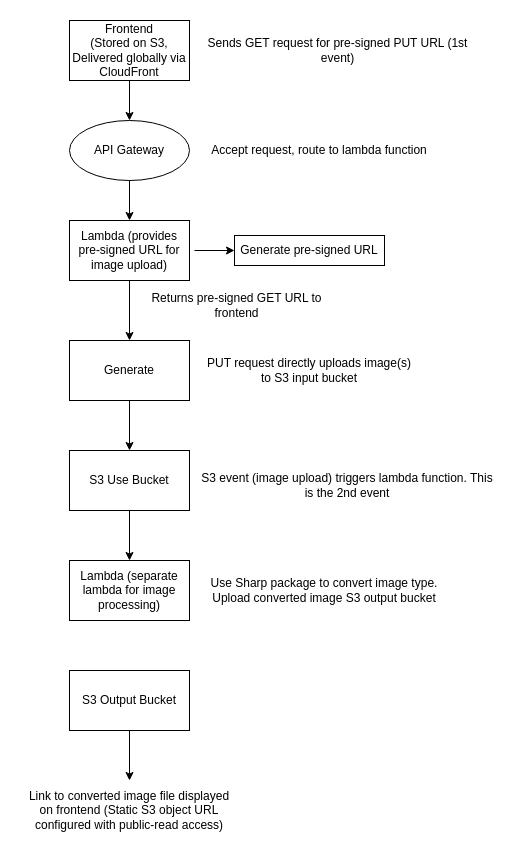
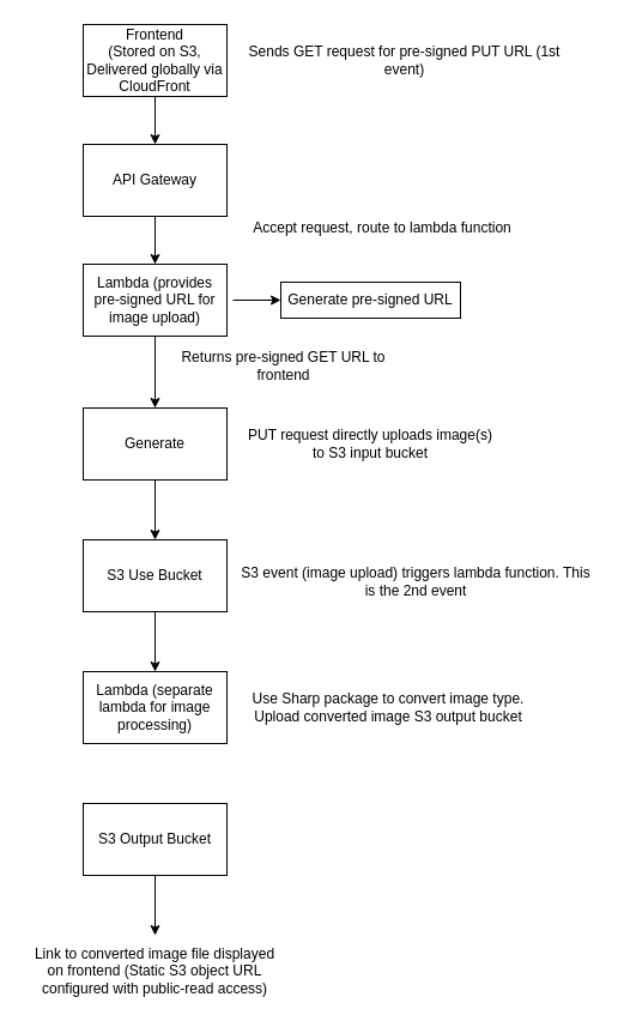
- <mxCell id="3" value="API Gateway" style="ellipse;whiteSpace=wrap;html=1;" parent="1" vertex="1"><mxGeometry x="69" y="120" width="120" height="60" as="geometry" /></mxCell>
+ <mxCell id="3" value="API Gateway" style="rounded=0;whiteSpace=wrap;html=1;" parent="1" vertex="1"><mxGeometry x="69" y="120" width="120" height="60" as="geometry" /></mxCell>
- <mxCell id="19" value="Accept request, route to lambda function" style="text;html=1;align=center;verticalAlign=middle;whiteSpace=wrap;rounded=0;" vertex="1" parent="1"><mxGeometry x="199" y="135" width="240" height="30" as="geometry" /></mxCell>
+ <mxCell id="19" value="Accept request, route to lambda function" style="text;html=1;align=center;verticalAlign=middle;whiteSpace=wrap;rounded=0;" vertex="1" parent="1"><mxGeometry x="199" y="175" width="240" height="30" as="geometry" /></mxCell>
